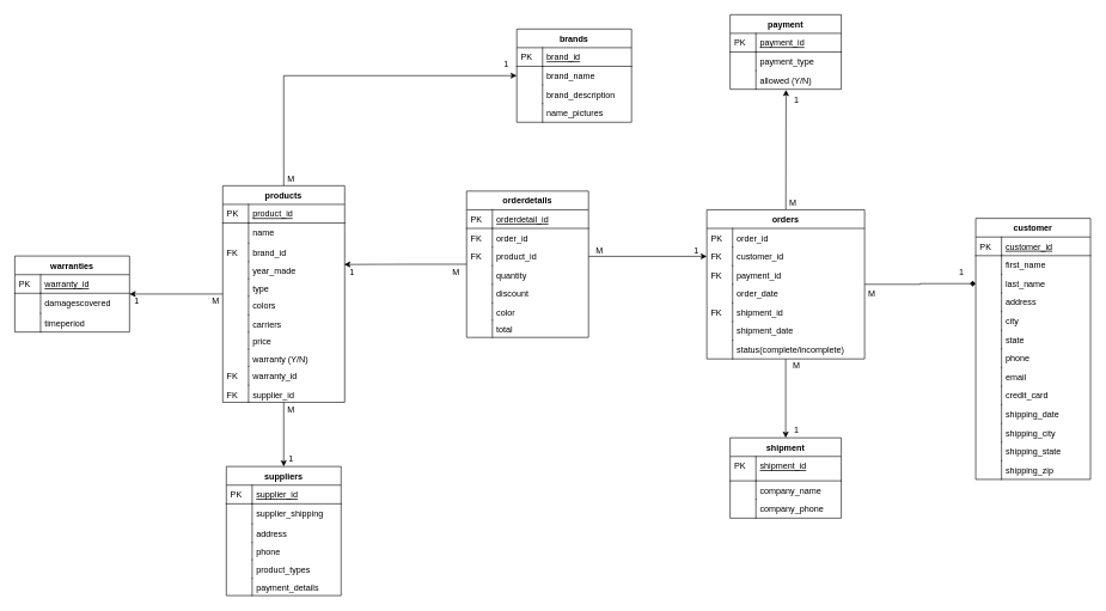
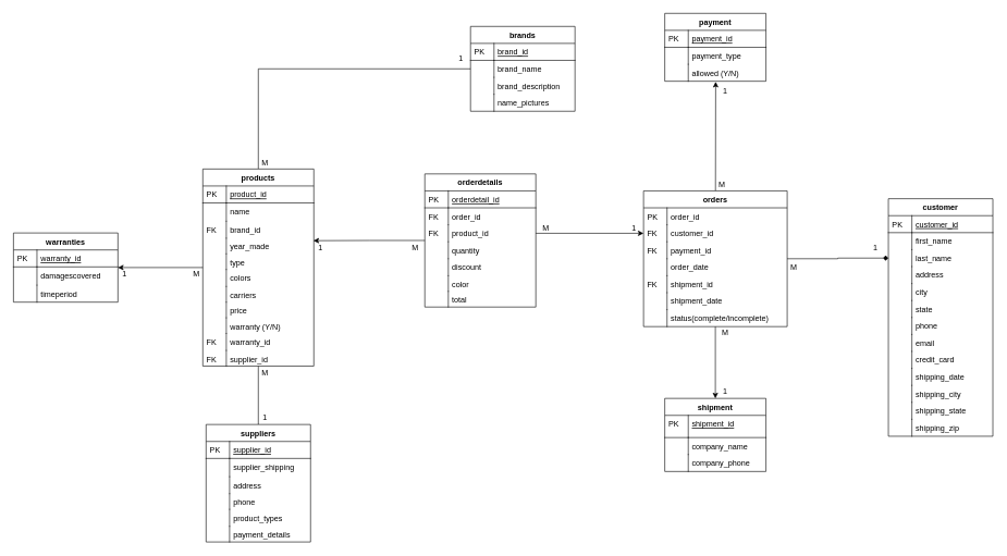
- <mxCell id="2" value="" style="edgeStyle=orthogonalEdgeStyle;rounded=0;orthogonalLoop=1;jettySize=auto;html=1;fontColor=#000000;entryX=0;entryY=0.5;entryDx=0;entryDy=0;" parent="1" source="5" target="58" edge="1"><mxGeometry relative="1" as="geometry"><mxPoint x="650" y="120" as="targetPoint" /></mxGeometry></mxCell>
+ <mxCell id="2" value="" style="edgeStyle=orthogonalEdgeStyle;rounded=0;orthogonalLoop=1;jettySize=auto;html=1;fontColor=#000000;entryX=0;entryY=0.5;entryDx=0;entryDy=0;endArrow=none;" parent="1" source="5" target="58" edge="1"><mxGeometry relative="1" as="geometry"><mxPoint x="650" y="120" as="targetPoint" /></mxGeometry></mxCell>
- <mxCell id="3" value="" style="edgeStyle=orthogonalEdgeStyle;rounded=0;orthogonalLoop=1;jettySize=auto;html=1;fontColor=#000000;" parent="1" source="5" target="125" edge="1"><mxGeometry relative="1" as="geometry" /></mxCell>
+ <mxCell id="3" value="" style="edgeStyle=orthogonalEdgeStyle;rounded=0;orthogonalLoop=1;jettySize=auto;html=1;fontColor=#000000;endArrow=none;" parent="1" source="5" target="125" edge="1"><mxGeometry relative="1" as="geometry" /></mxCell>
